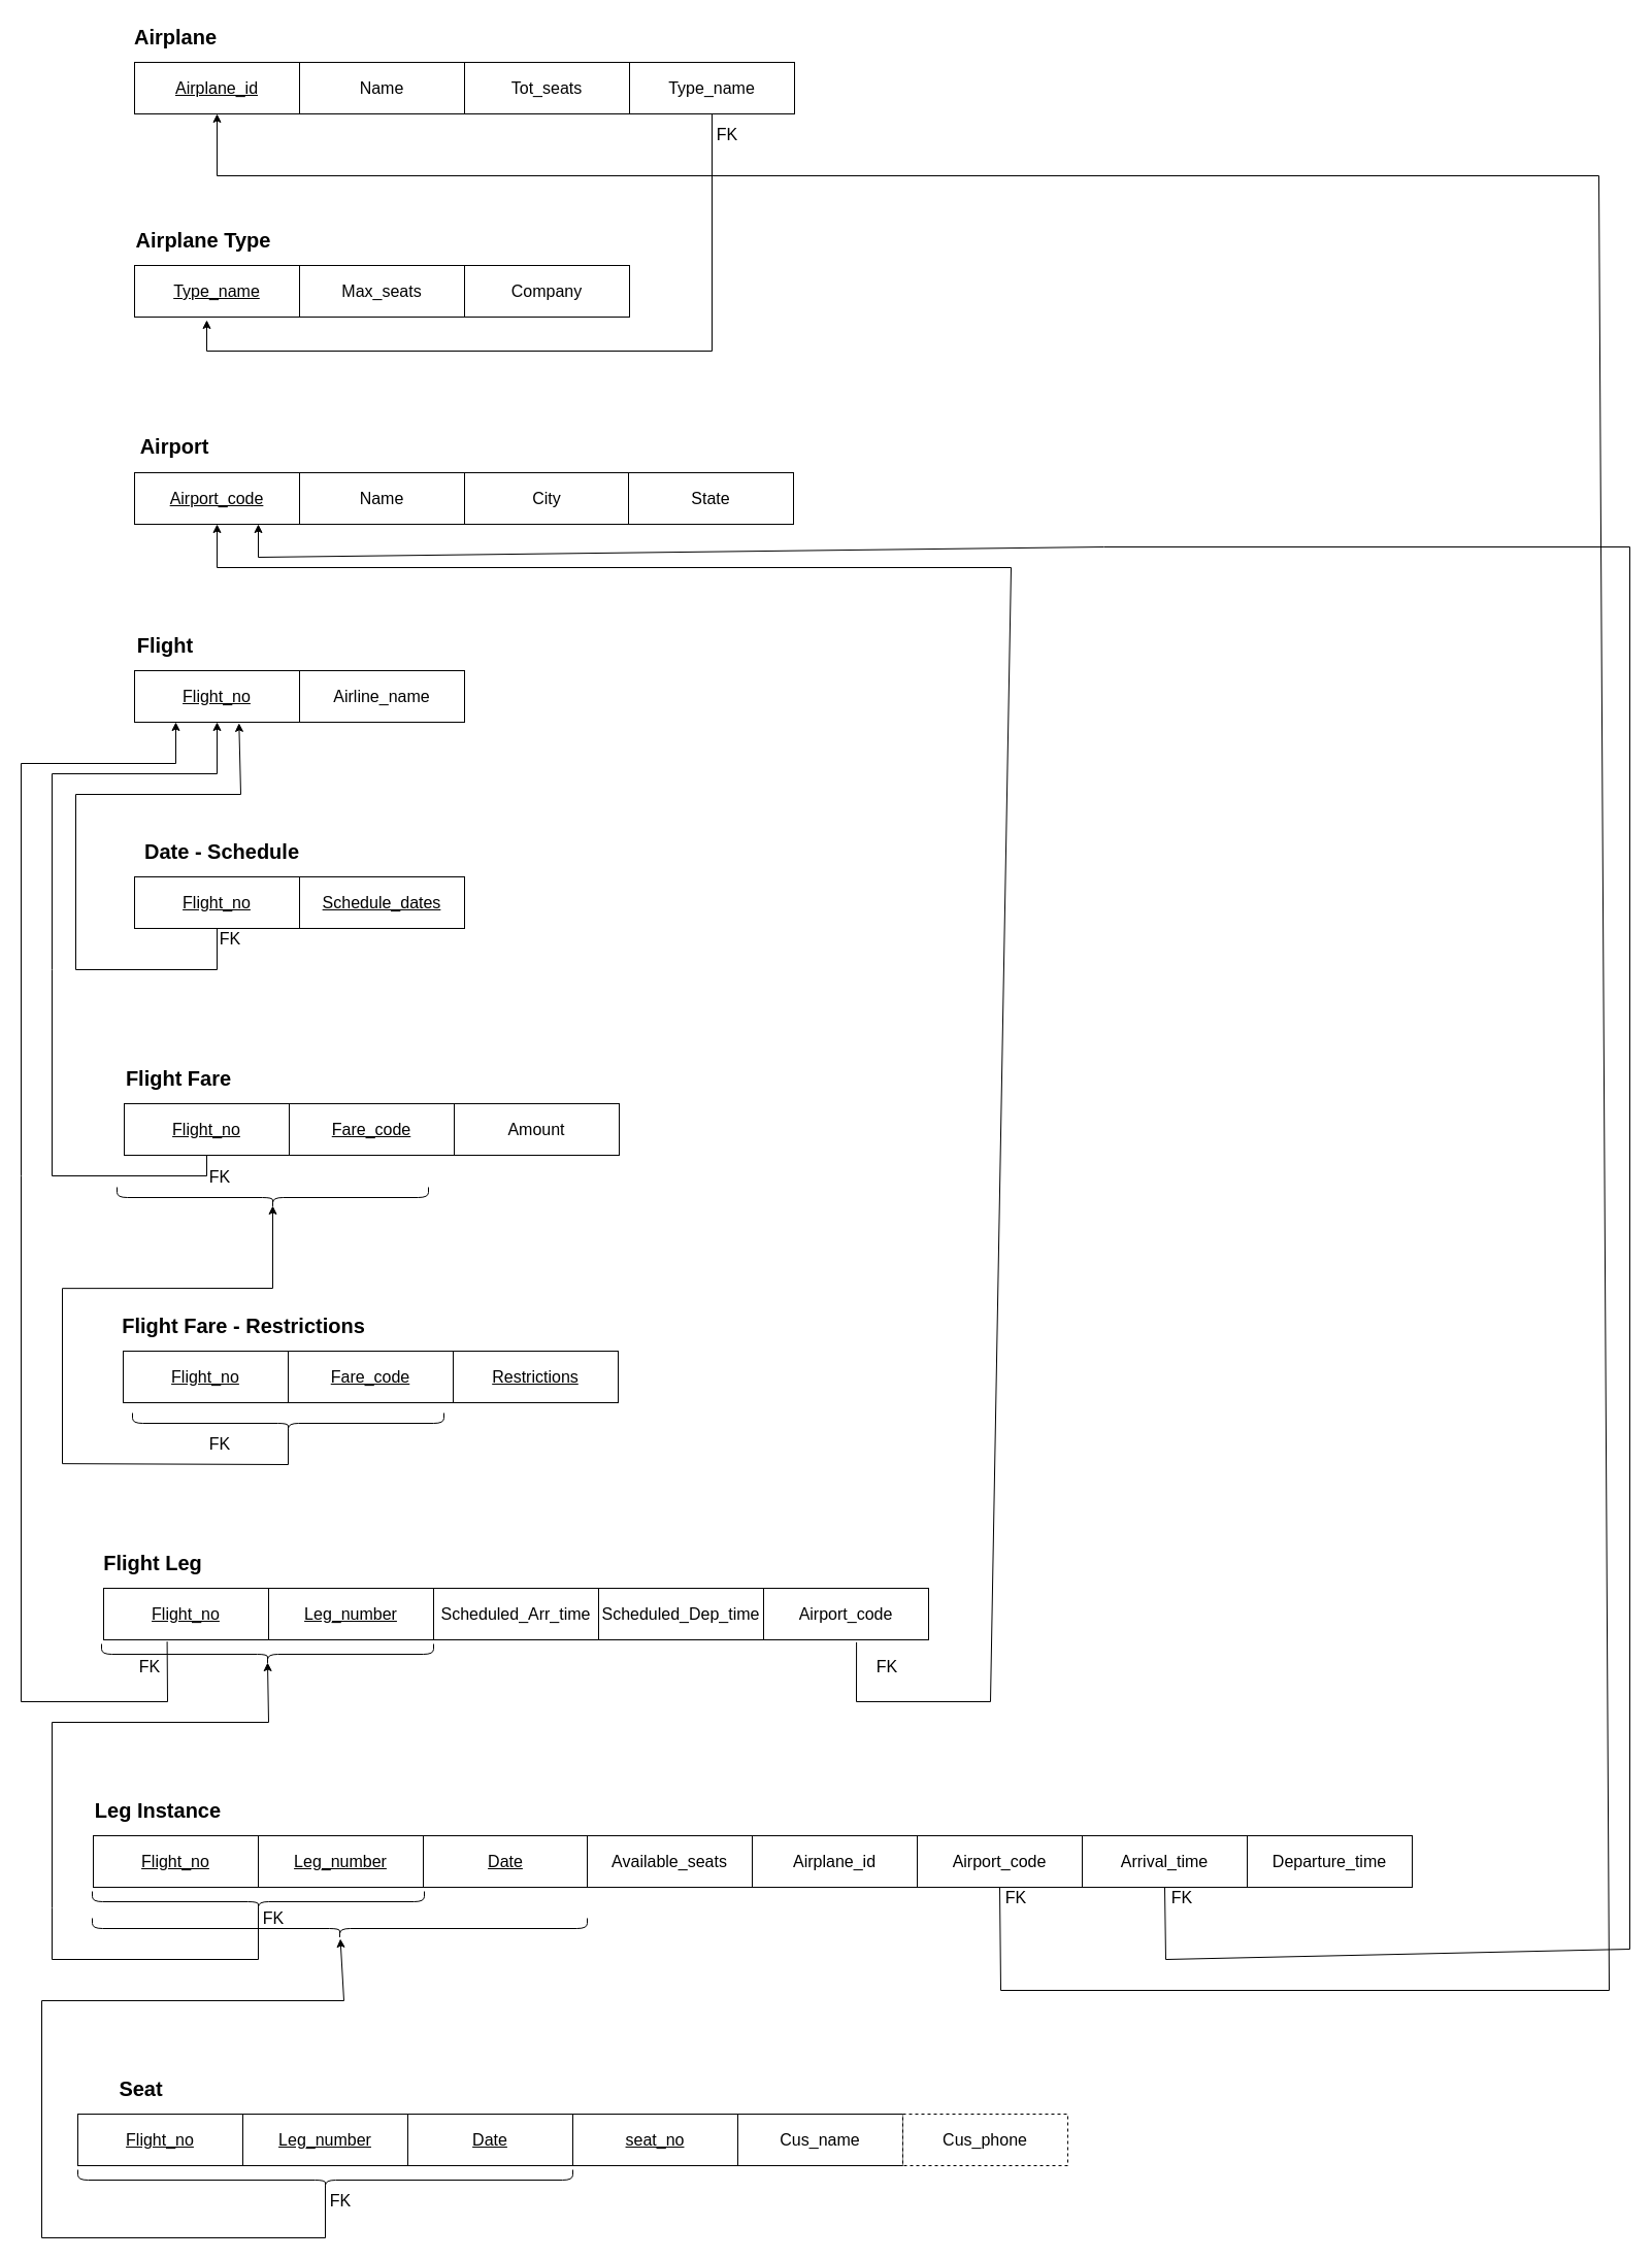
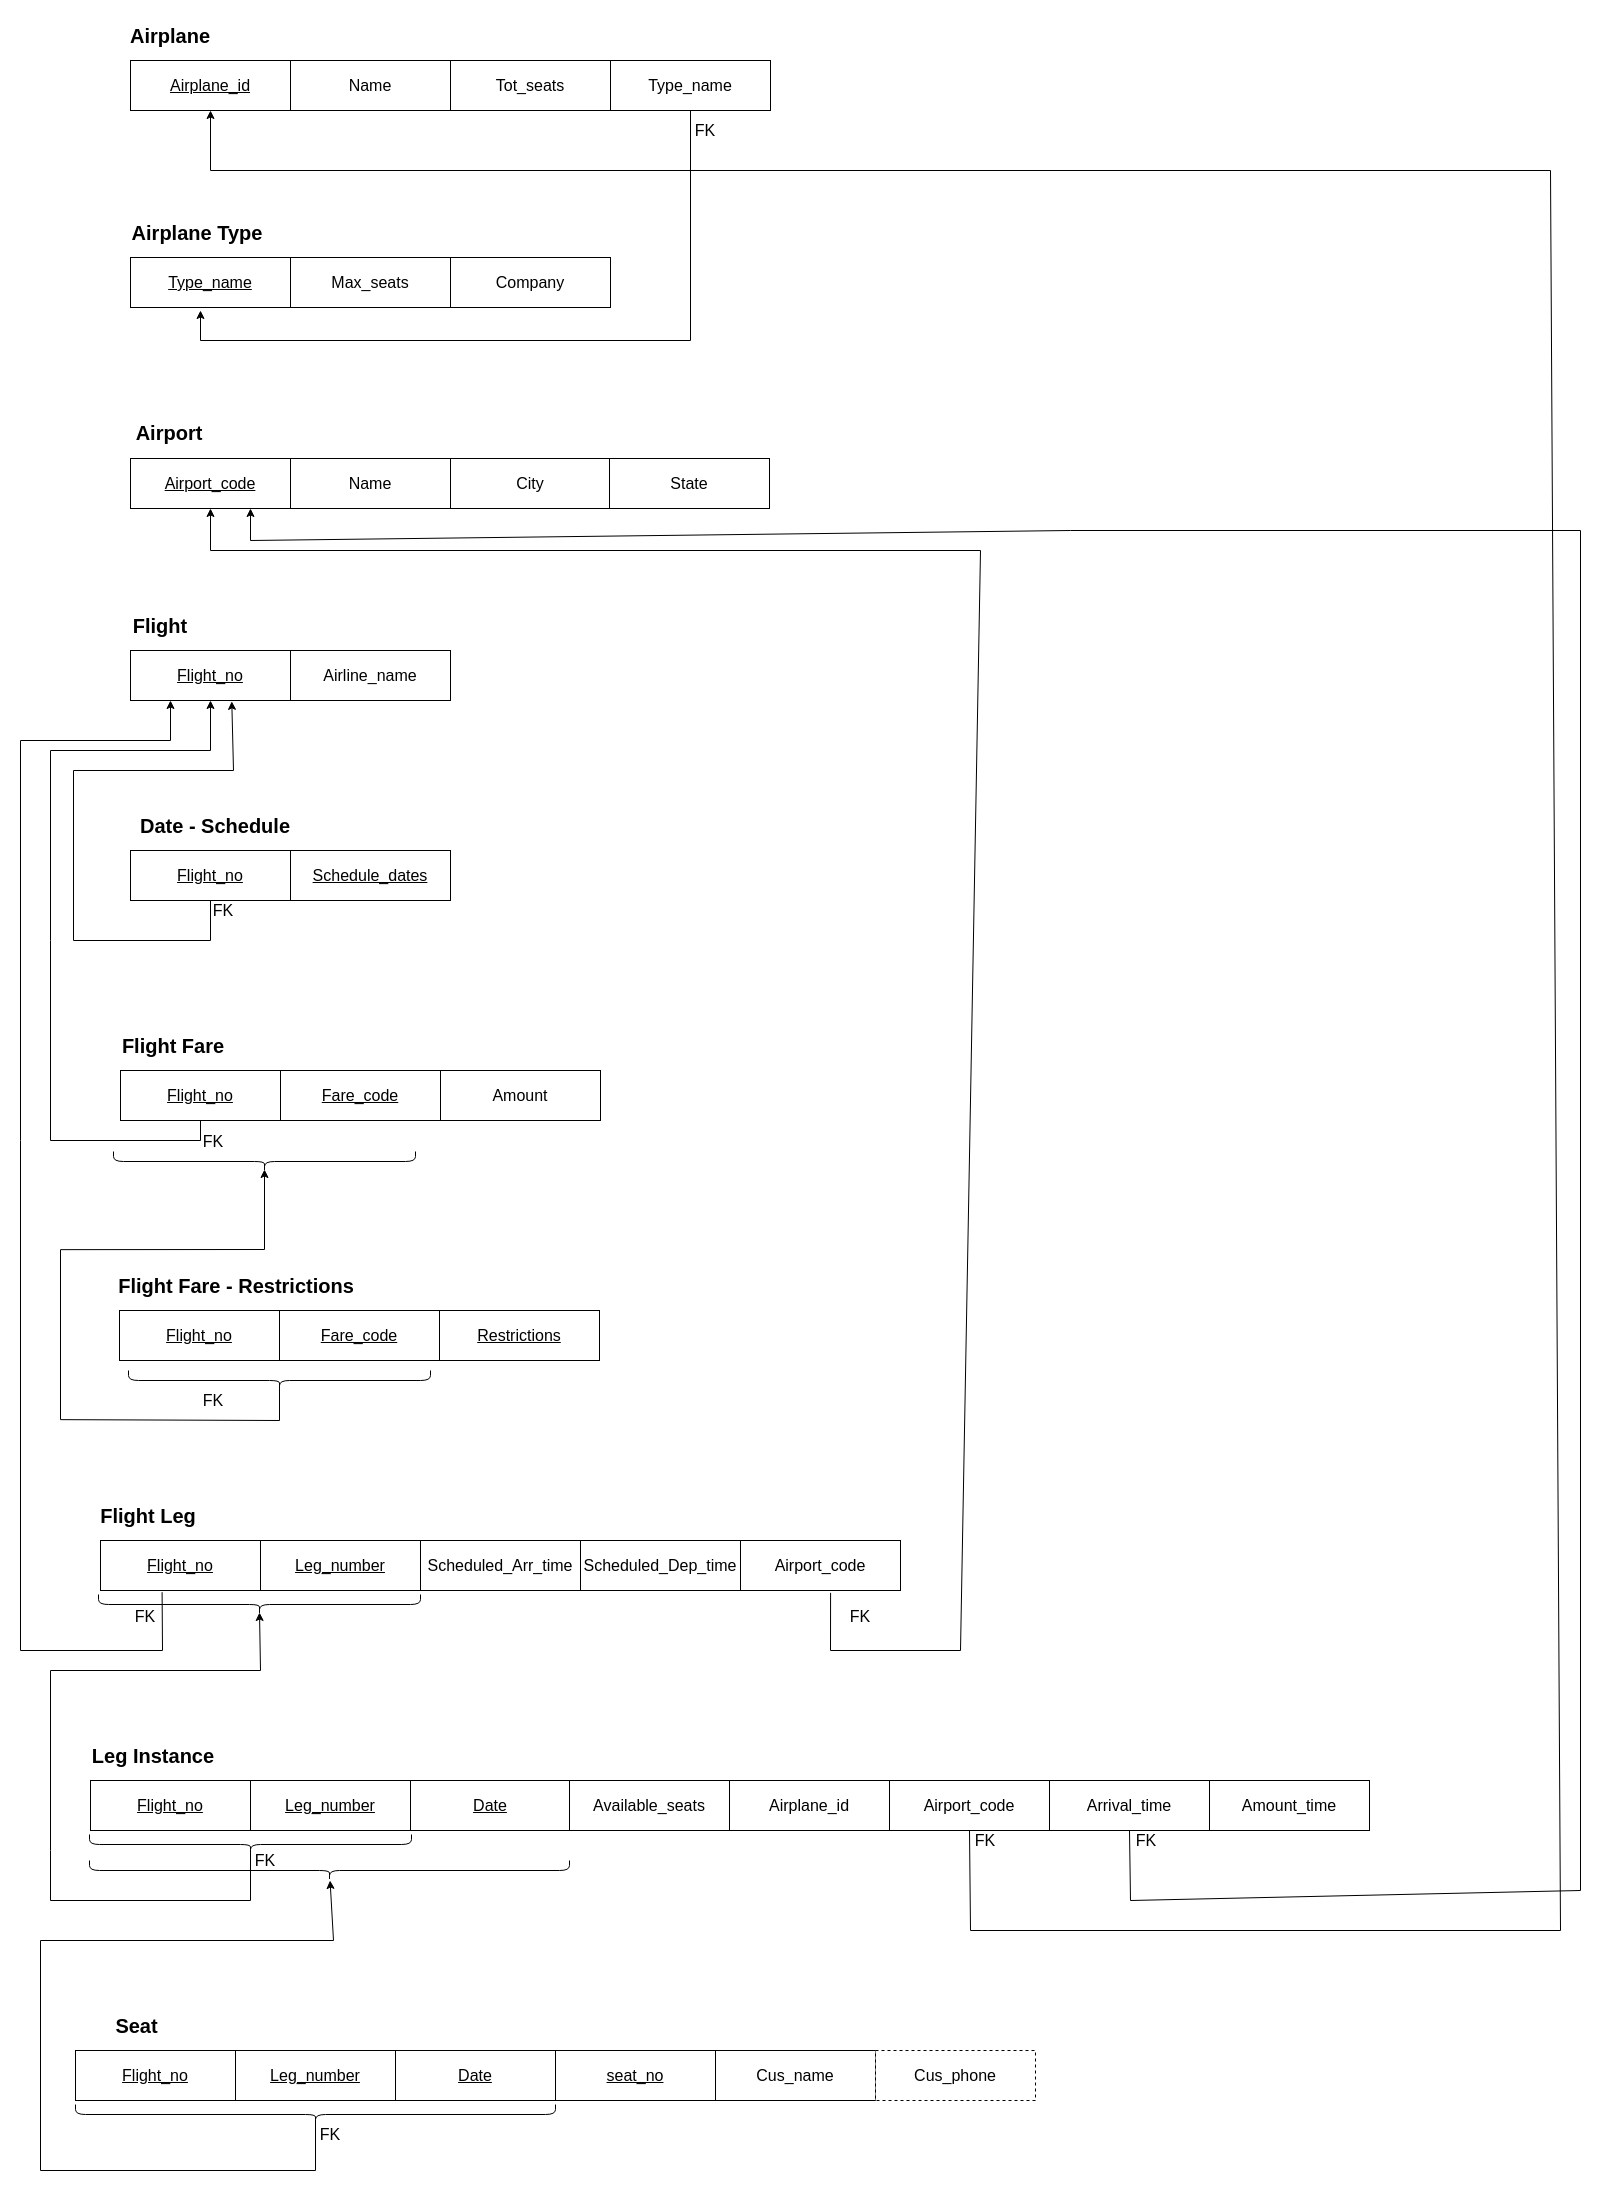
- <mxCell id="76" value="&lt;span style=&quot;font-size: 16px;&quot;&gt;Departure_time&lt;/span&gt;" style="rounded=0;whiteSpace=wrap;html=1;" parent="1" vertex="1"><mxGeometry x="1209" y="1780" width="160" height="50" as="geometry" /></mxCell>
+ <mxCell id="76" value="&lt;span style=&quot;font-size: 16px;&quot;&gt;Amount_time&lt;/span&gt;" style="rounded=0;whiteSpace=wrap;html=1;" parent="1" vertex="1"><mxGeometry x="1209" y="1780" width="160" height="50" as="geometry" /></mxCell>
